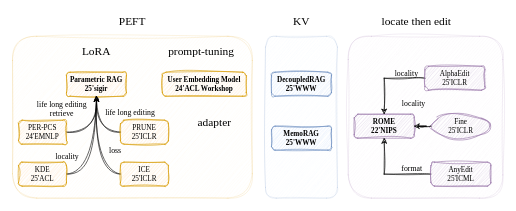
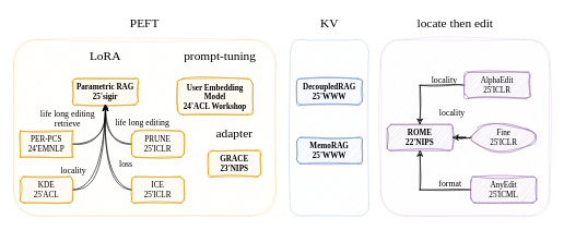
- <mxCell id="18" value="&lt;div data-docx-has-block-data=&quot;false&quot; data-lark-html-role=&quot;root&quot; data-page-id=&quot;Uk5WdttfZob3iwxAFe7c8gIhnXc&quot;&gt;&lt;div class=&quot;old-record-id-IjckdyiqwopCnuxsjYIcSogonfE&quot;&gt;User Embedding Model&lt;/div&gt;&lt;/div&gt;&lt;span class=&quot;lark-record-clipboard&quot; data-lark-record-format=&quot;docx/text&quot; data-lark-record-data=&quot;{&amp;quot;rootId&amp;quot;:&amp;quot;Uk5WdttfZob3iwxAFe7c8gIhnXc&amp;quot;,&amp;quot;text&amp;quot;:{&amp;quot;initialAttributedTexts&amp;quot;:{&amp;quot;text&amp;quot;:{&amp;quot;0&amp;quot;:&amp;quot;User Embedding Model&amp;quot;},&amp;quot;attribs&amp;quot;:{&amp;quot;0&amp;quot;:&amp;quot;*0+k&amp;quot;}},&amp;quot;apool&amp;quot;:{&amp;quot;numToAttrib&amp;quot;:{&amp;quot;0&amp;quot;:[&amp;quot;author&amp;quot;,&amp;quot;7543449489537794050&amp;quot;]},&amp;quot;nextNum&amp;quot;:1}},&amp;quot;type&amp;quot;:&amp;quot;text&amp;quot;,&amp;quot;referenceRecordMap&amp;quot;:{},&amp;quot;extra&amp;quot;:{&amp;quot;channel&amp;quot;:&amp;quot;saas&amp;quot;,&amp;quot;isEqualBlockSelection&amp;quot;:false,&amp;quot;pasteRandomId&amp;quot;:&amp;quot;1dd85344-e42c-4f9a-acf1-bb07eb799704&amp;quot;,&amp;quot;mention_page_title&amp;quot;:{},&amp;quot;external_mention_url&amp;quot;:{}},&amp;quot;isKeepQuoteContainer&amp;quot;:false,&amp;quot;isFromCode&amp;quot;:false,&amp;quot;selection&amp;quot;:[{&amp;quot;id&amp;quot;:44,&amp;quot;type&amp;quot;:&amp;quot;text&amp;quot;,&amp;quot;selection&amp;quot;:{&amp;quot;start&amp;quot;:20,&amp;quot;end&amp;quot;:40},&amp;quot;recordId&amp;quot;:&amp;quot;IjckdyiqwopCnuxsjYIcSogonfE&amp;quot;}],&amp;quot;payloadMap&amp;quot;:{},&amp;quot;isCut&amp;quot;:false}&quot;&gt;&lt;/span&gt;&lt;div&gt;24'ACL Workshop&lt;/div&gt;" style="rounded=1;whiteSpace=wrap;html=1;fontFamily=Comic Sans MS;fontStyle=1;fillColor=#ffe6cc;strokeColor=#d79b00;sketch=1;curveFitting=1;jiggle=2;" vertex="1" parent="1"><mxGeometry x="270" y="120" width="140" height="40" as="geometry" /></mxCell>
+ <mxCell id="18" value="&lt;div data-docx-has-block-data=&quot;false&quot; data-lark-html-role=&quot;root&quot; data-page-id=&quot;Uk5WdttfZob3iwxAFe7c8gIhnXc&quot;&gt;&lt;div class=&quot;old-record-id-IjckdyiqwopCnuxsjYIcSogonfE&quot;&gt;User Embedding Model&lt;/div&gt;&lt;/div&gt;&lt;span class=&quot;lark-record-clipboard&quot; data-lark-record-format=&quot;docx/text&quot; data-lark-record-data=&quot;{&amp;quot;rootId&amp;quot;:&amp;quot;Uk5WdttfZob3iwxAFe7c8gIhnXc&amp;quot;,&amp;quot;text&amp;quot;:{&amp;quot;initialAttributedTexts&amp;quot;:{&amp;quot;text&amp;quot;:{&amp;quot;0&amp;quot;:&amp;quot;User Embedding Model&amp;quot;},&amp;quot;attribs&amp;quot;:{&amp;quot;0&amp;quot;:&amp;quot;*0+k&amp;quot;}},&amp;quot;apool&amp;quot;:{&amp;quot;numToAttrib&amp;quot;:{&amp;quot;0&amp;quot;:[&amp;quot;author&amp;quot;,&amp;quot;7543449489537794050&amp;quot;]},&amp;quot;nextNum&amp;quot;:1}},&amp;quot;type&amp;quot;:&amp;quot;text&amp;quot;,&amp;quot;referenceRecordMap&amp;quot;:{},&amp;quot;extra&amp;quot;:{&amp;quot;channel&amp;quot;:&amp;quot;saas&amp;quot;,&amp;quot;isEqualBlockSelection&amp;quot;:false,&amp;quot;pasteRandomId&amp;quot;:&amp;quot;1dd85344-e42c-4f9a-acf1-bb07eb799704&amp;quot;,&amp;quot;mention_page_title&amp;quot;:{},&amp;quot;external_mention_url&amp;quot;:{}},&amp;quot;isKeepQuoteContainer&amp;quot;:false,&amp;quot;isFromCode&amp;quot;:false,&amp;quot;selection&amp;quot;:[{&amp;quot;id&amp;quot;:44,&amp;quot;type&amp;quot;:&amp;quot;text&amp;quot;,&amp;quot;selection&amp;quot;:{&amp;quot;start&amp;quot;:20,&amp;quot;end&amp;quot;:40},&amp;quot;recordId&amp;quot;:&amp;quot;IjckdyiqwopCnuxsjYIcSogonfE&amp;quot;}],&amp;quot;payloadMap&amp;quot;:{},&amp;quot;isCut&amp;quot;:false}&quot;&gt;&lt;/span&gt;&lt;div&gt;24'ACL Workshop&lt;/div&gt;" style="rounded=1;whiteSpace=wrap;html=1;fontFamily=Comic Sans MS;fontStyle=1;fillColor=#ffe6cc;strokeColor=#d79b00;sketch=1;curveFitting=1;jiggle=2;" vertex="1" parent="1"><mxGeometry x="270" y="120" width="115" height="55" as="geometry" /></mxCell>
- <mxCell id="11" value="PER-PCS&lt;div&gt;24'EMNLP&lt;/div&gt;" style="rounded=1;whiteSpace=wrap;html=1;fontFamily=Comic Sans MS;fontStyle=0;fillColor=#ffe6cc;strokeColor=#d79b00;sketch=1;curveFitting=1;jiggle=2;" vertex="1" parent="1"><mxGeometry x="30" y="200" width="80" height="40" as="geometry" /></mxCell>
+ <mxCell id="11" value="PER-PCS&lt;div&gt;24'EMNLP&lt;/div&gt;" style="whiteSpace=wrap;html=1;fontFamily=Comic Sans MS;fontStyle=0;fillColor=#ffe6cc;strokeColor=#d79b00;sketch=1;curveFitting=1;jiggle=2;rounded=0;" vertex="1" parent="1"><mxGeometry x="30" y="200" width="80" height="40" as="geometry" /></mxCell>
+ <mxCell id="19" value="&lt;div data-docx-has-block-data=&quot;false&quot; data-lark-html-role=&quot;root&quot; data-page-id=&quot;Uk5WdttfZob3iwxAFe7c8gIhnXc&quot;&gt;&lt;div class=&quot;old-record-id-IjckdyiqwopCnuxsjYIcSogonfE&quot;&gt;GRACE&lt;/div&gt;&lt;/div&gt;&lt;span class=&quot;lark-record-clipboard&quot; data-lark-record-format=&quot;docx/text&quot; data-lark-record-data=&quot;{&amp;quot;rootId&amp;quot;:&amp;quot;Uk5WdttfZob3iwxAFe7c8gIhnXc&amp;quot;,&amp;quot;text&amp;quot;:{&amp;quot;initialAttributedTexts&amp;quot;:{&amp;quot;text&amp;quot;:{&amp;quot;0&amp;quot;:&amp;quot;User Embedding Model&amp;quot;},&amp;quot;attribs&amp;quot;:{&amp;quot;0&amp;quot;:&amp;quot;*0+k&amp;quot;}},&amp;quot;apool&amp;quot;:{&amp;quot;numToAttrib&amp;quot;:{&amp;quot;0&amp;quot;:[&amp;quot;author&amp;quot;,&amp;quot;7543449489537794050&amp;quot;]},&amp;quot;nextNum&amp;quot;:1}},&amp;quot;type&amp;quot;:&amp;quot;text&amp;quot;,&amp;quot;referenceRecordMap&amp;quot;:{},&amp;quot;extra&amp;quot;:{&amp;quot;channel&amp;quot;:&amp;quot;saas&amp;quot;,&amp;quot;isEqualBlockSelection&amp;quot;:false,&amp;quot;pasteRandomId&amp;quot;:&amp;quot;1dd85344-e42c-4f9a-acf1-bb07eb799704&amp;quot;,&amp;quot;mention_page_title&amp;quot;:{},&amp;quot;external_mention_url&amp;quot;:{}},&amp;quot;isKeepQuoteContainer&amp;quot;:false,&amp;quot;isFromCode&amp;quot;:false,&amp;quot;selection&amp;quot;:[{&amp;quot;id&amp;quot;:44,&amp;quot;type&amp;quot;:&amp;quot;text&amp;quot;,&amp;quot;selection&amp;quot;:{&amp;quot;start&amp;quot;:20,&amp;quot;end&amp;quot;:40},&amp;quot;recordId&amp;quot;:&amp;quot;IjckdyiqwopCnuxsjYIcSogonfE&amp;quot;}],&amp;quot;payloadMap&amp;quot;:{},&amp;quot;isCut&amp;quot;:false}&quot;&gt;&lt;/span&gt;&lt;div&gt;23'NIPS&lt;/div&gt;" style="rounded=1;whiteSpace=wrap;html=1;fontFamily=Comic Sans MS;fontStyle=1;fillColor=#ffe6cc;strokeColor=#d79b00;sketch=1;curveFitting=1;jiggle=2;" vertex="1" parent="1"><mxGeometry x="317" y="230" width="80" height="40" as="geometry" /></mxCell>
